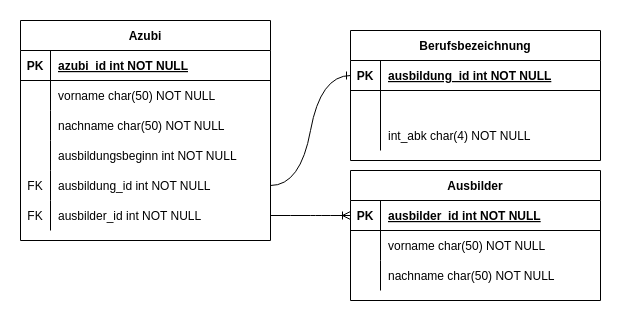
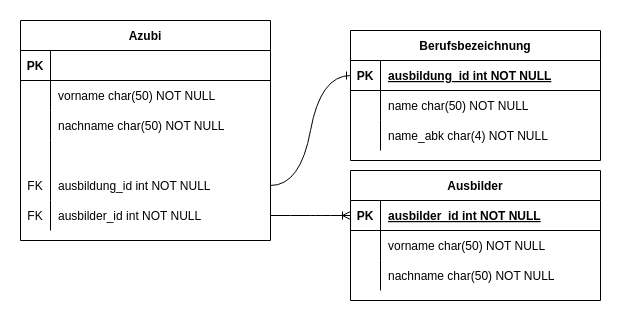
- <mxCell id="5" value="azubi_id int NOT NULL " style="shape=partialRectangle;overflow=hidden;connectable=0;fillColor=none;top=0;left=0;bottom=0;right=0;align=left;spacingLeft=6;fontStyle=5;" vertex="1" parent="3"><mxGeometry x="30" width="220" height="30" as="geometry"><mxRectangle width="220" height="30" as="alternateBounds" /></mxGeometry></mxCell>
+ <mxCell id="37" value="name char(50) NOT NULL" style="shape=partialRectangle;overflow=hidden;connectable=0;fillColor=none;top=0;left=0;bottom=0;right=0;align=left;spacingLeft=6;" vertex="1" parent="35"><mxGeometry x="30" width="220" height="30" as="geometry"><mxRectangle width="220" height="30" as="alternateBounds" /></mxGeometry></mxCell>
- <mxCell id="40" value="int_abk char(4) NOT NULL" style="shape=partialRectangle;overflow=hidden;connectable=0;fillColor=none;top=0;left=0;bottom=0;right=0;align=left;spacingLeft=6;" vertex="1" parent="38"><mxGeometry x="30" width="220" height="30" as="geometry"><mxRectangle width="220" height="30" as="alternateBounds" /></mxGeometry></mxCell>
+ <mxCell id="40" value="name_abk char(4) NOT NULL" style="shape=partialRectangle;overflow=hidden;connectable=0;fillColor=none;top=0;left=0;bottom=0;right=0;align=left;spacingLeft=6;" vertex="1" parent="38"><mxGeometry x="30" width="220" height="30" as="geometry"><mxRectangle width="220" height="30" as="alternateBounds" /></mxGeometry></mxCell>
- <mxCell id="14" value="ausbildungsbeginn int NOT NULL" style="shape=partialRectangle;overflow=hidden;connectable=0;fillColor=none;top=0;left=0;bottom=0;right=0;align=left;spacingLeft=6;" vertex="1" parent="12"><mxGeometry x="30" width="220" height="30" as="geometry"><mxRectangle width="220" height="30" as="alternateBounds" /></mxGeometry></mxCell>
